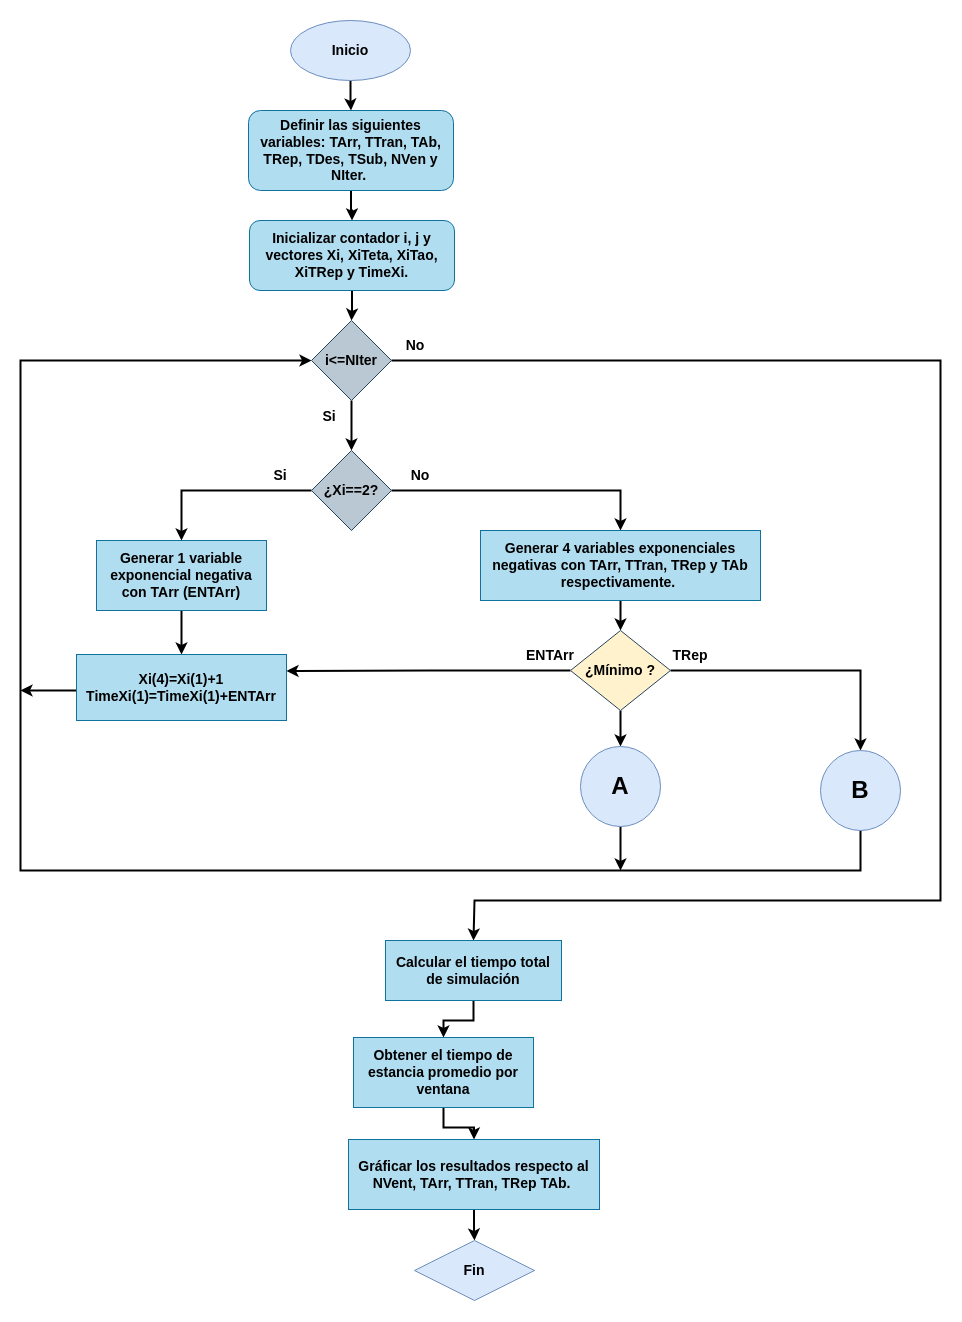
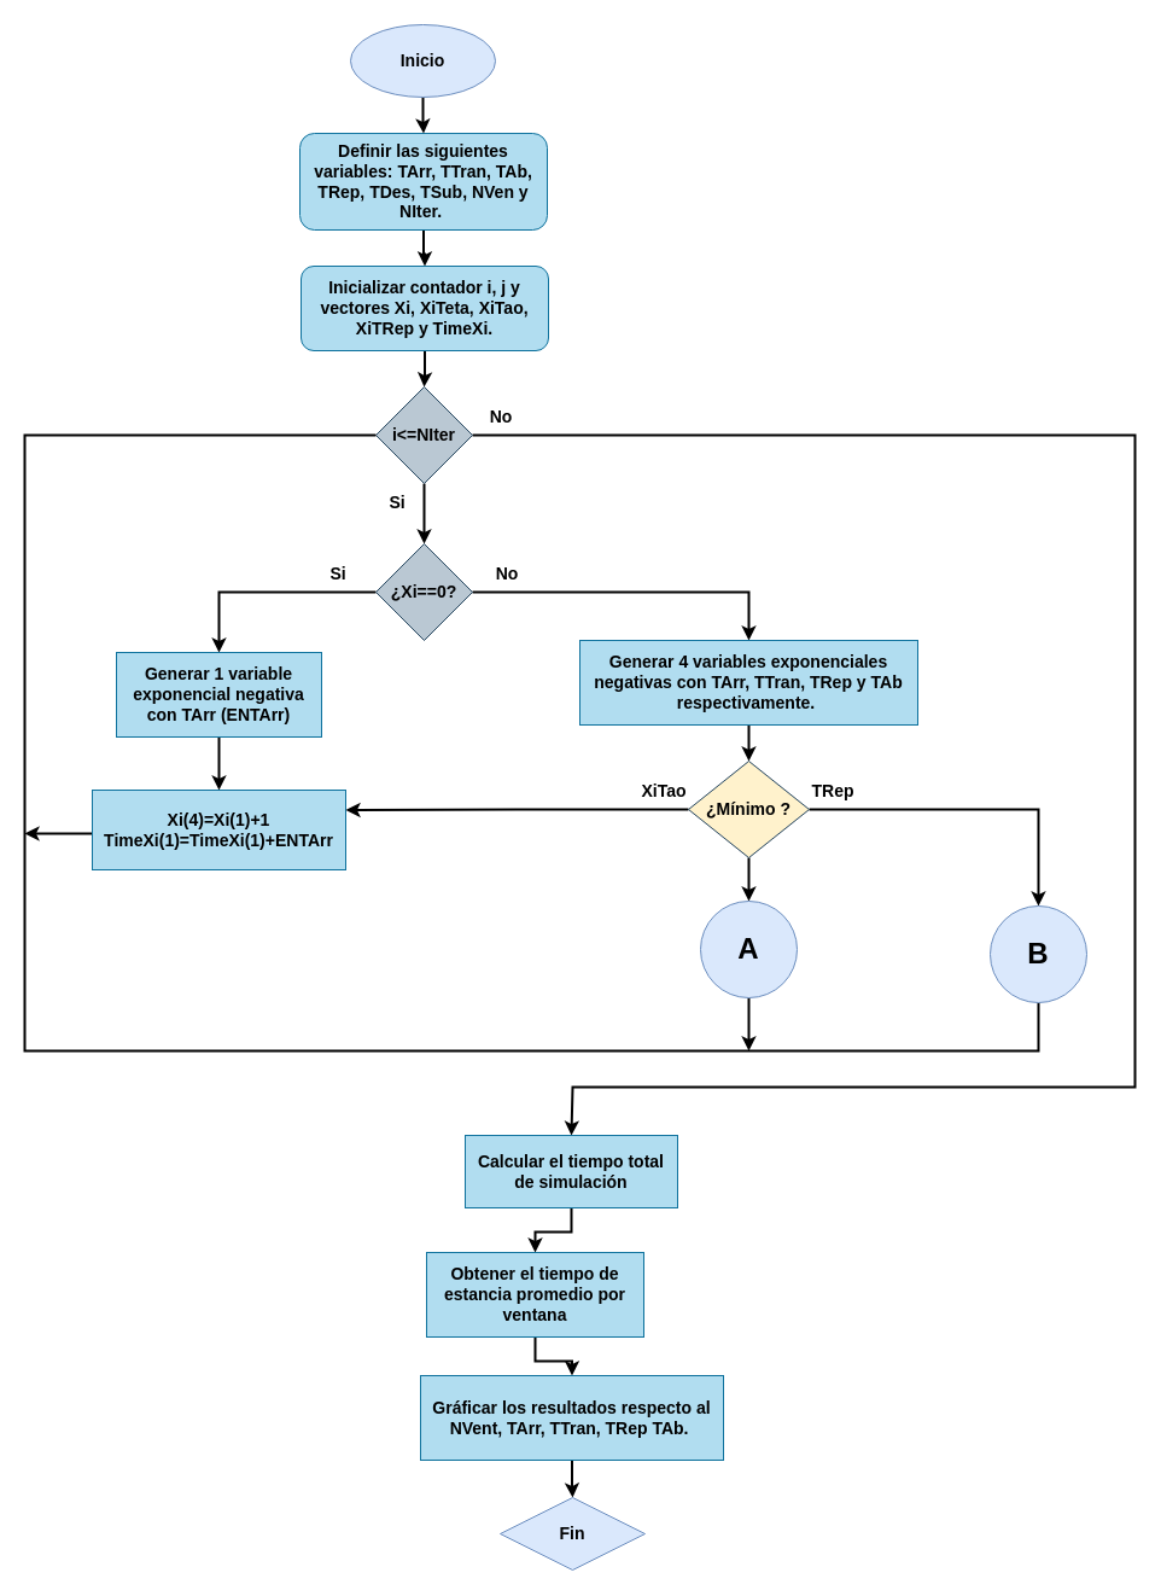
- <mxCell id="26" value="" style="endArrow=classic;html=1;rounded=0;exitX=0.5;exitY=1;exitDx=0;exitDy=0;entryX=0;entryY=0.5;entryDx=0;entryDy=0;strokeWidth=2;" edge="1" parent="1" source="40" target="8"><mxGeometry width="50" height="50" relative="1" as="geometry"><mxPoint x="887.98" y="1082.03" as="sourcePoint" /><mxPoint x="20" y="350" as="targetPoint" /><Array as="points"><mxPoint x="860" y="870" /><mxPoint x="460" y="870" /><mxPoint x="20" y="870" /><mxPoint x="20" y="360" /></Array></mxGeometry></mxCell>
+ <mxCell id="26" value="" style="endArrow=none;html=1;rounded=0;exitX=0.5;exitY=1;exitDx=0;exitDy=0;entryX=0;entryY=0.5;entryDx=0;entryDy=0;strokeWidth=2;" edge="1" parent="1" source="40" target="8"><mxGeometry width="50" height="50" relative="1" as="geometry"><mxPoint x="887.98" y="1082.03" as="sourcePoint" /><mxPoint x="20" y="350" as="targetPoint" /><Array as="points"><mxPoint x="860" y="870" /><mxPoint x="460" y="870" /><mxPoint x="20" y="870" /><mxPoint x="20" y="360" /></Array></mxGeometry></mxCell>
- <mxCell id="11" value="&lt;b&gt;&lt;font style=&quot;font-size: 14px;&quot;&gt;¿Xi==2?&lt;/font&gt;&lt;/b&gt;" style="rhombus;whiteSpace=wrap;html=1;fillColor=#bac8d3;strokeColor=#23445d;" vertex="1" parent="1"><mxGeometry x="311" y="450" width="80" height="80" as="geometry" /></mxCell>
+ <mxCell id="11" value="&lt;b&gt;&lt;font style=&quot;font-size: 14px;&quot;&gt;¿Xi==0?&lt;/font&gt;&lt;/b&gt;" style="rhombus;whiteSpace=wrap;html=1;fillColor=#bac8d3;strokeColor=#23445d;" vertex="1" parent="1"><mxGeometry x="311" y="450" width="80" height="80" as="geometry" /></mxCell>
- <mxCell id="24" value="&lt;font style=&quot;font-size: 14px;&quot;&gt;&lt;b&gt;ENTArr&lt;/b&gt;&lt;/font&gt;" style="text;html=1;strokeColor=none;fillColor=none;align=center;verticalAlign=middle;whiteSpace=wrap;rounded=0;" vertex="1" parent="1"><mxGeometry x="520" y="640" width="60" height="30" as="geometry" /></mxCell>
+ <mxCell id="24" value="&lt;font style=&quot;font-size: 14px;&quot;&gt;&lt;b&gt;XiTao&lt;/b&gt;&lt;/font&gt;" style="text;html=1;strokeColor=none;fillColor=none;align=center;verticalAlign=middle;whiteSpace=wrap;rounded=0;" vertex="1" parent="1"><mxGeometry x="520" y="640" width="60" height="30" as="geometry" /></mxCell>
